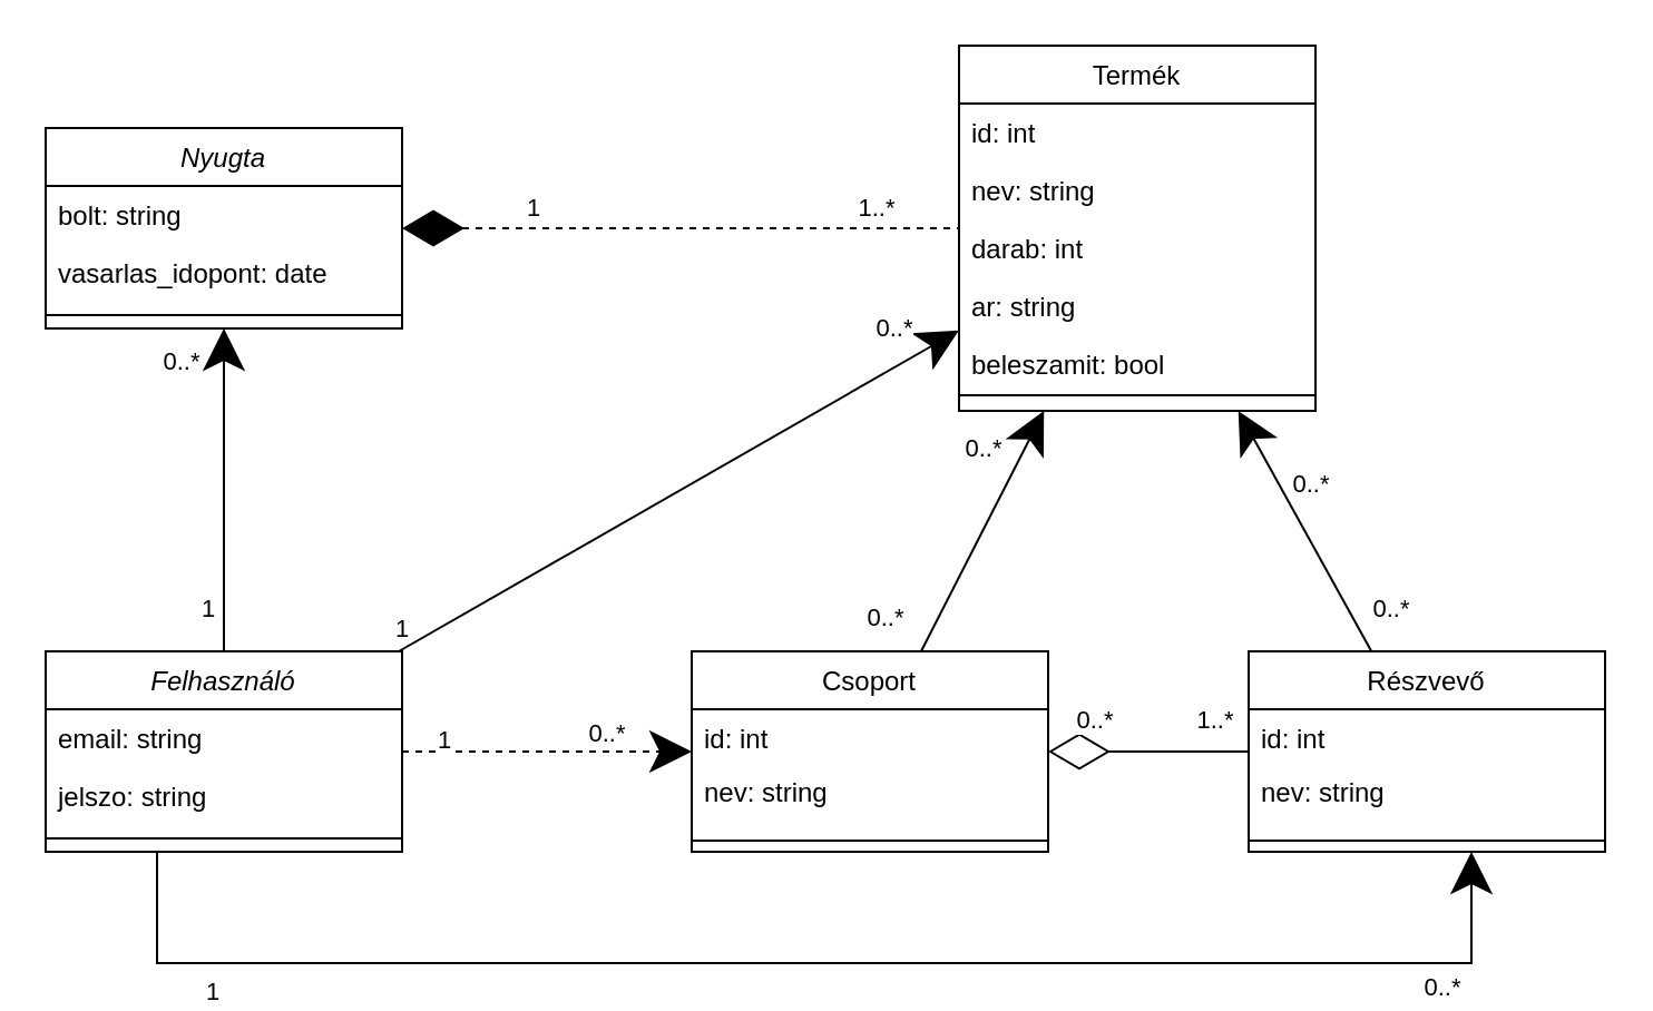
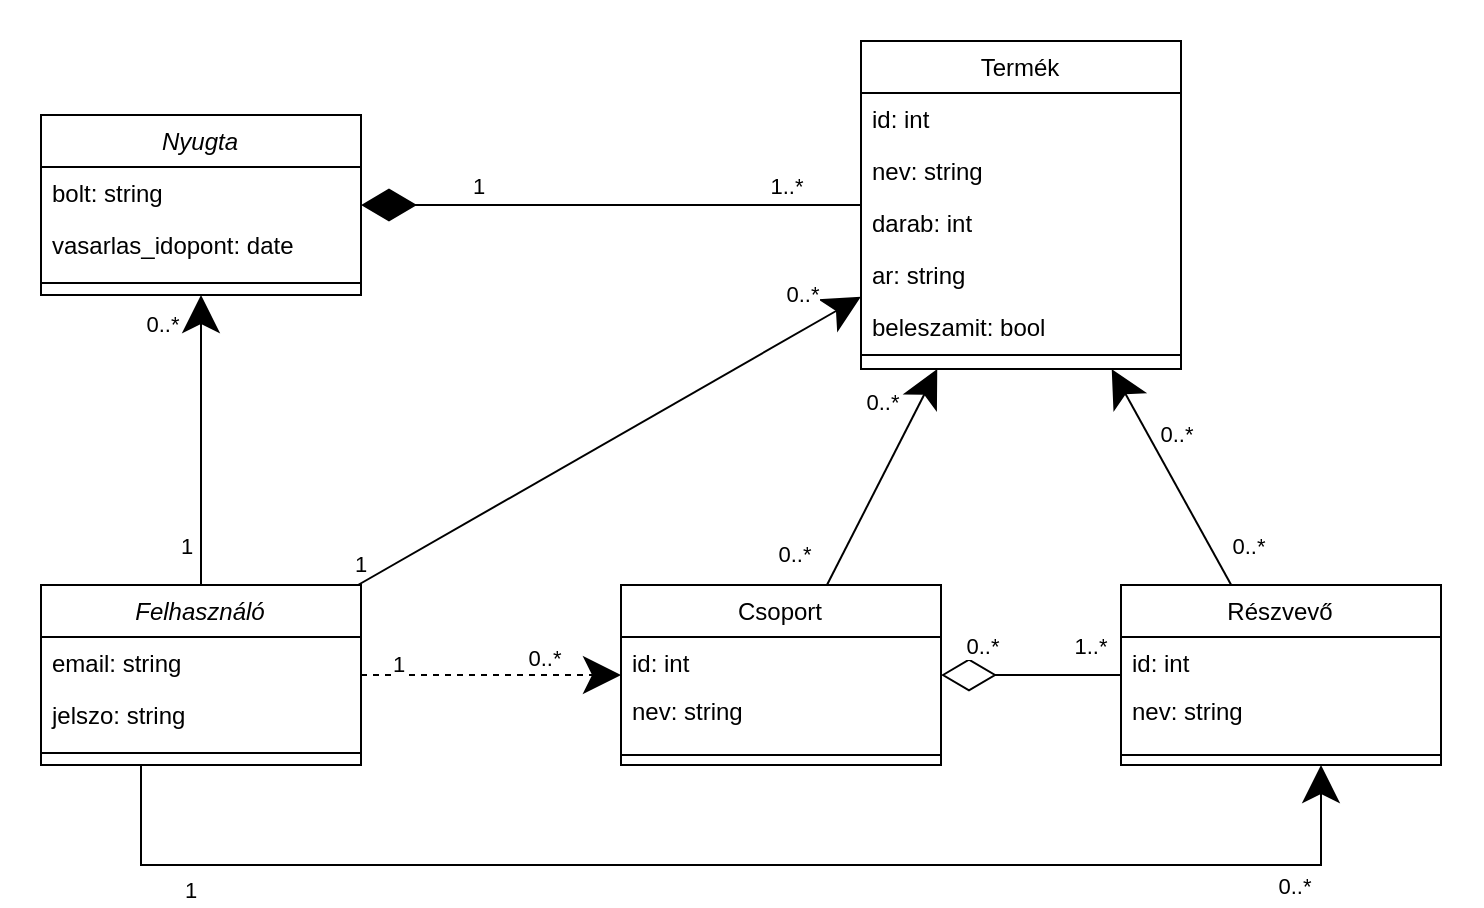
- <mxCell id="26" style="rounded=0;orthogonalLoop=1;jettySize=auto;html=1;endArrow=none;endFill=0;startArrow=diamondThin;startFill=1;startSize=25;dashed=1;" parent="1" source="2" target="19" edge="1"><mxGeometry relative="1" as="geometry"><mxPoint x="360" y="142" as="sourcePoint" /></mxGeometry></mxCell>
+ <mxCell id="26" style="rounded=0;orthogonalLoop=1;jettySize=auto;html=1;endArrow=none;endFill=0;startArrow=diamondThin;startFill=1;startSize=25;" parent="1" source="2" target="19" edge="1"><mxGeometry relative="1" as="geometry"><mxPoint x="360" y="142" as="sourcePoint" /></mxGeometry></mxCell>
